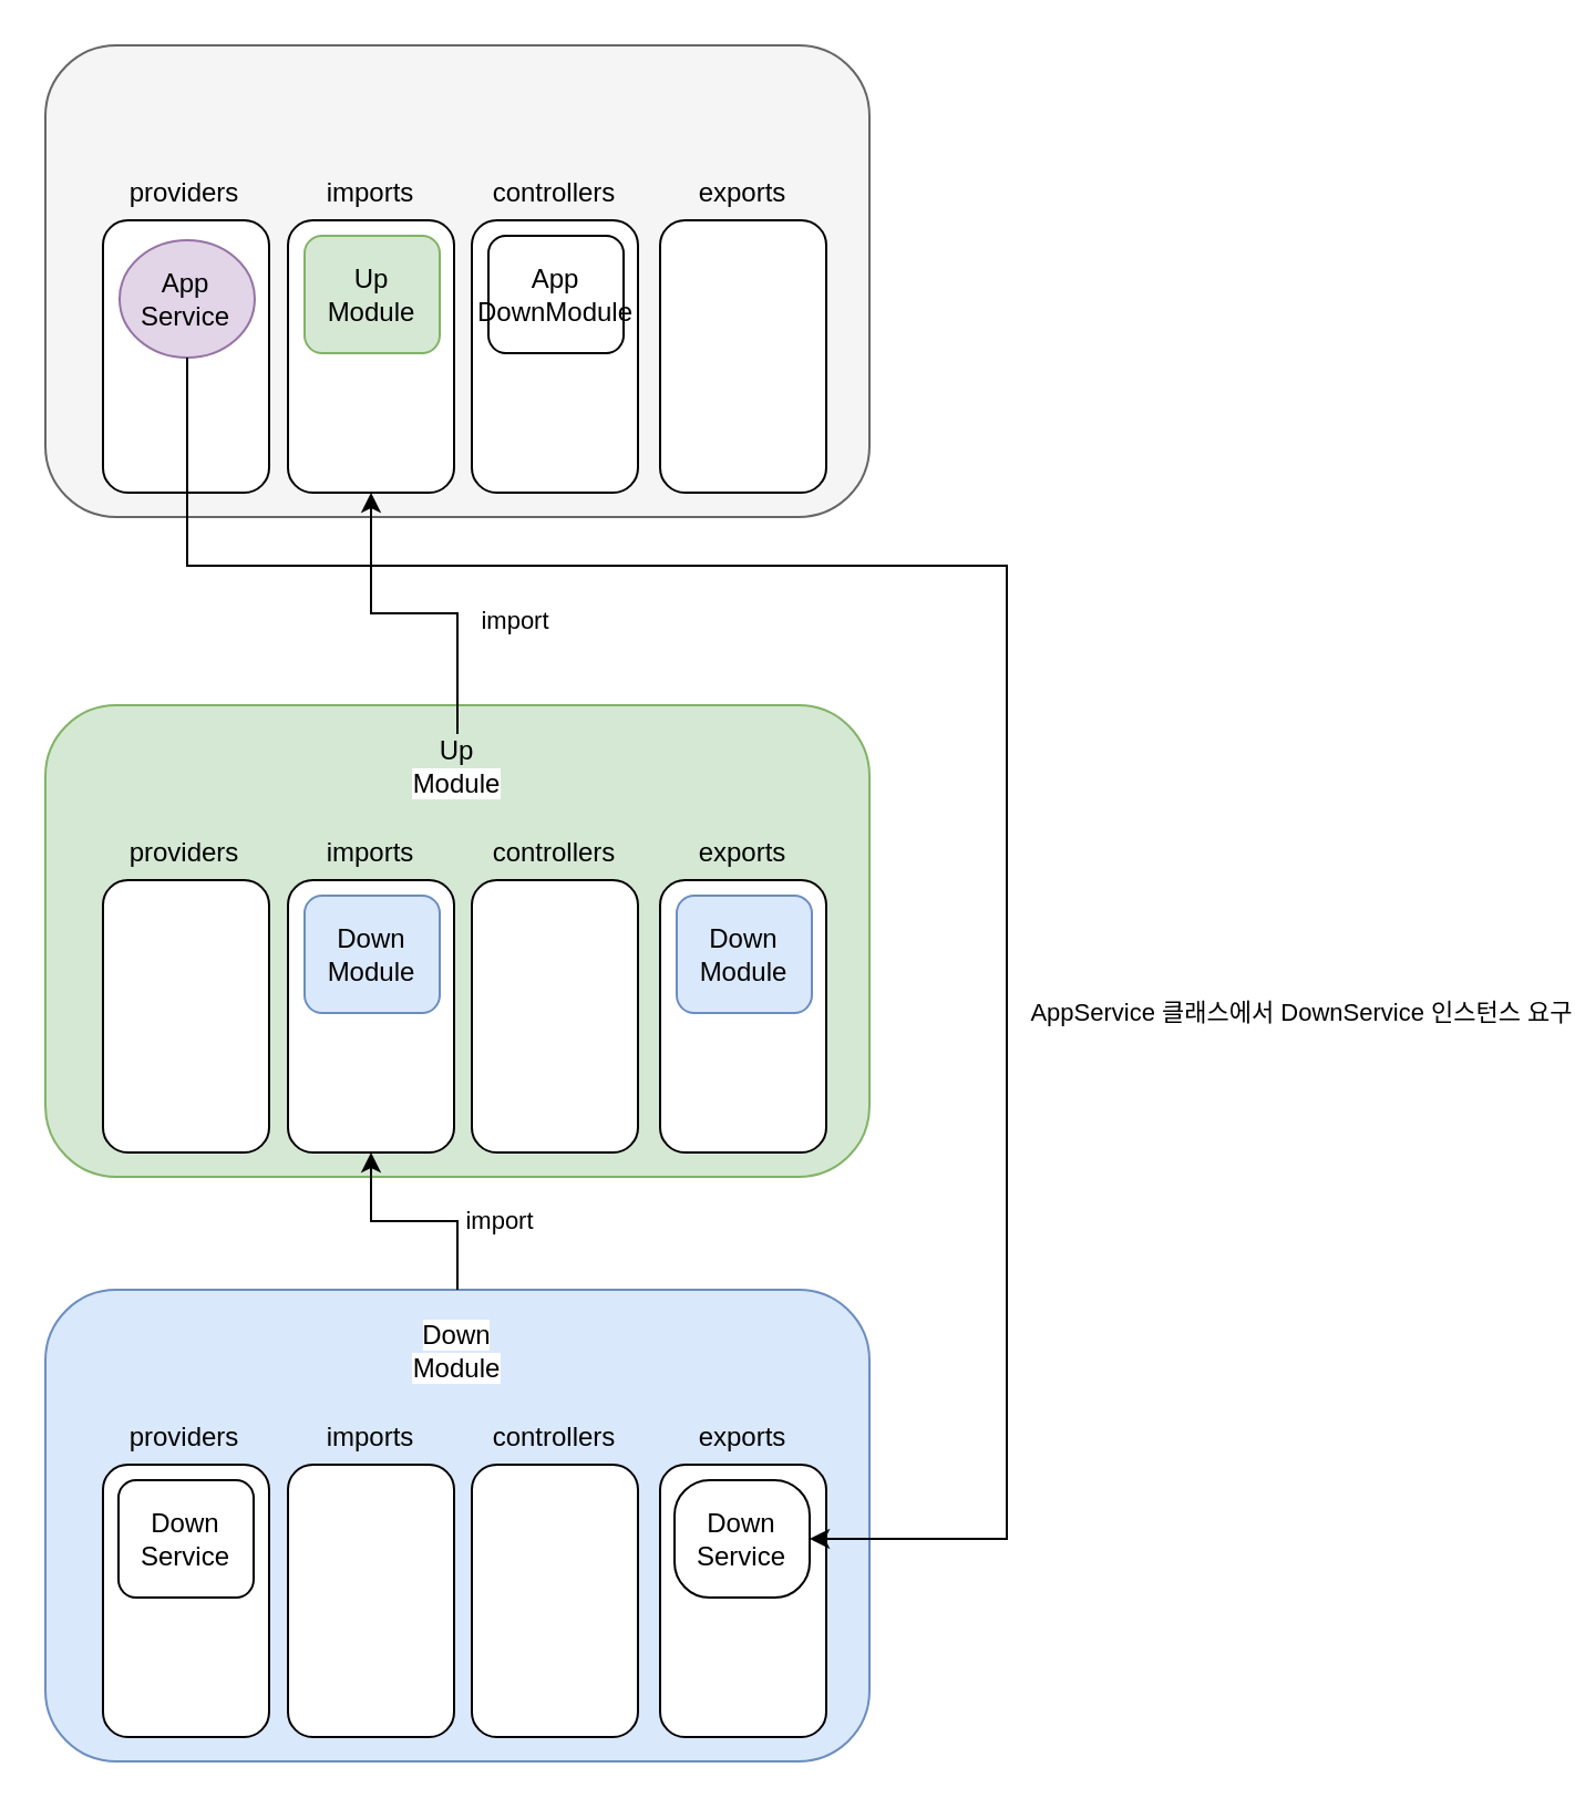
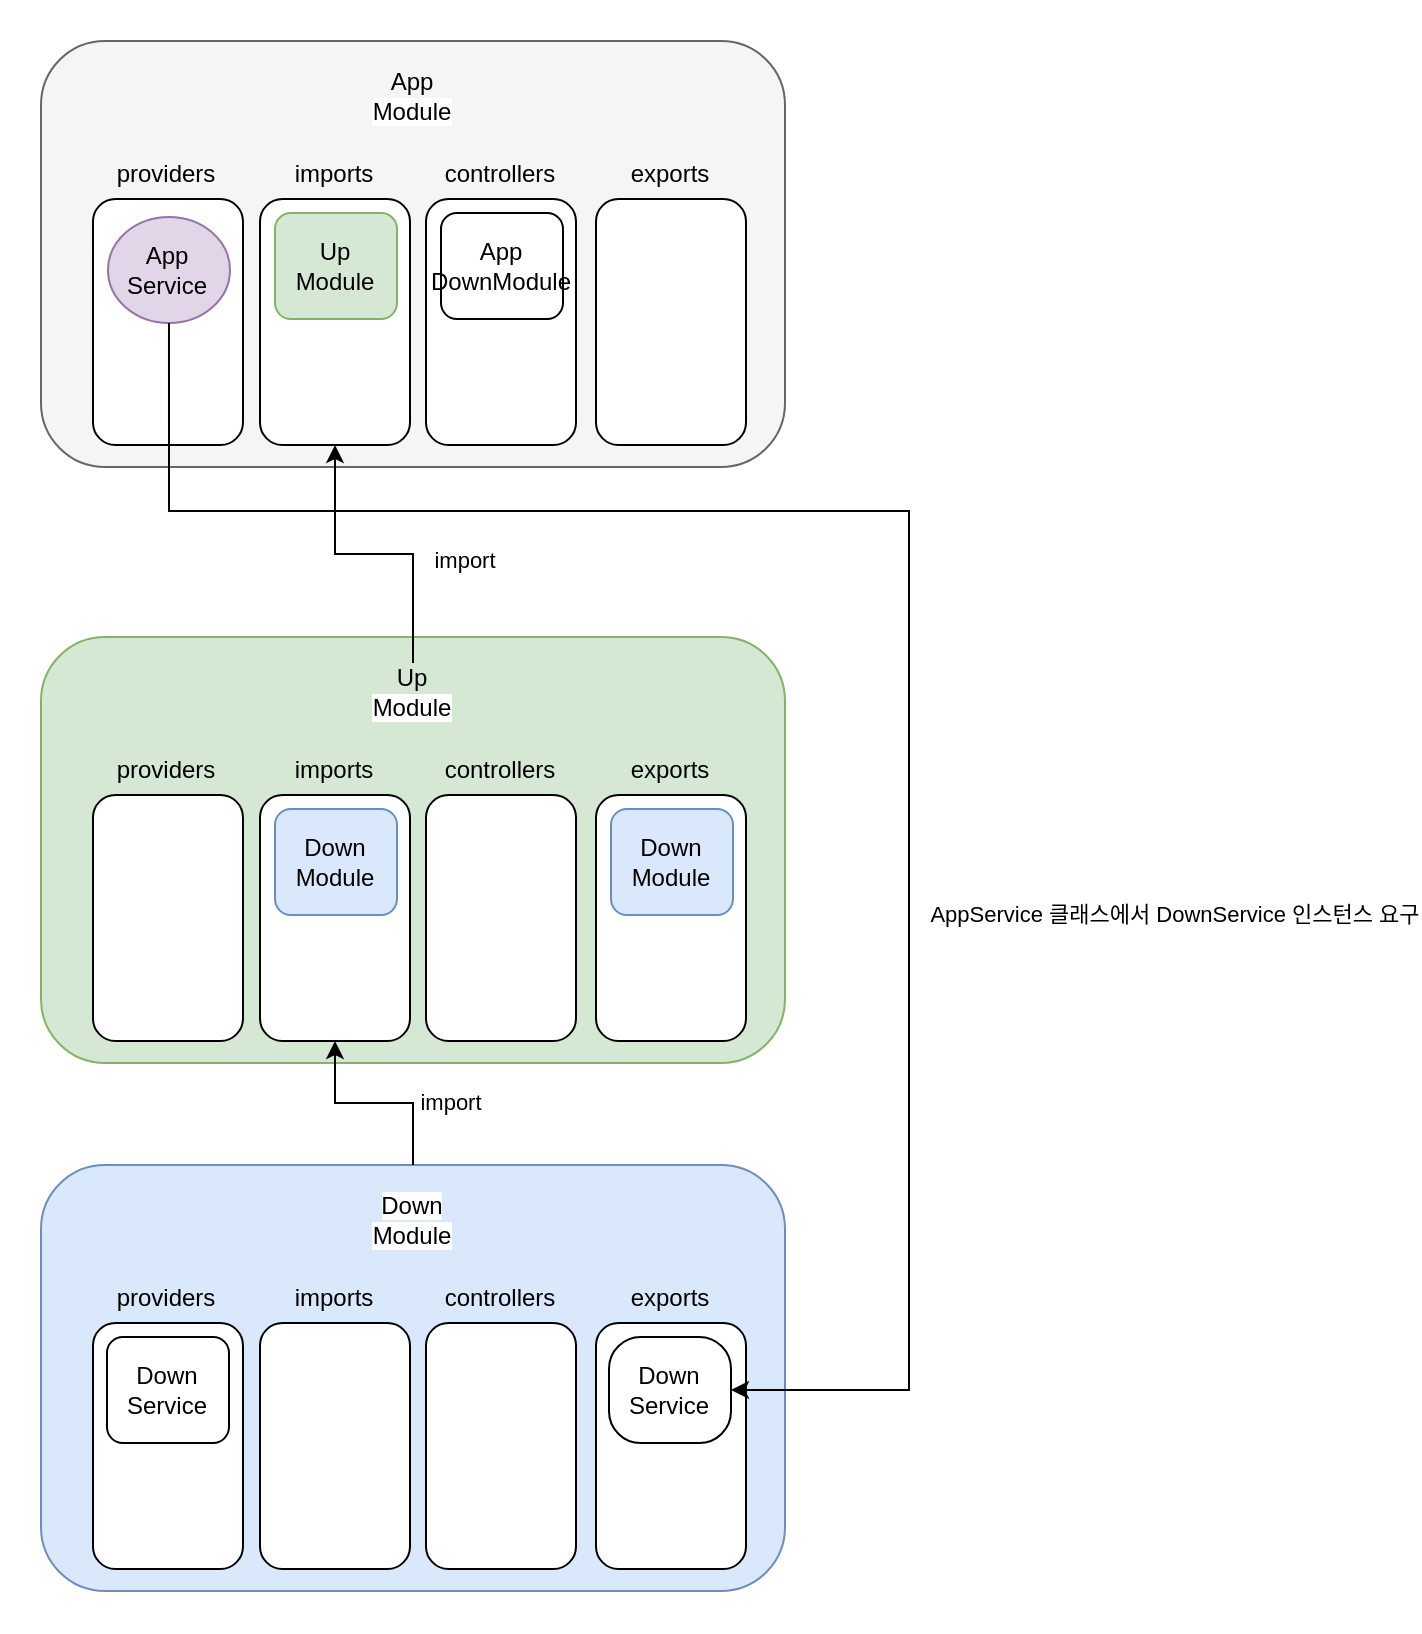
+ <mxCell id="29" value="App&lt;br style=&quot;border-color: var(--border-color); color: rgb(0, 0, 0); font-family: Helvetica; font-size: 12px; font-style: normal; font-variant-ligatures: normal; font-variant-caps: normal; font-weight: 400; letter-spacing: normal; orphans: 2; text-align: center; text-indent: 0px; text-transform: none; widows: 2; word-spacing: 0px; -webkit-text-stroke-width: 0px; background-color: rgb(255, 255, 255); text-decoration-thickness: initial; text-decoration-style: initial; text-decoration-color: initial;&quot;&gt;&lt;span style=&quot;color: rgb(0, 0, 0); font-family: Helvetica; font-size: 12px; font-style: normal; font-variant-ligatures: normal; font-variant-caps: normal; font-weight: 400; letter-spacing: normal; orphans: 2; text-align: center; text-indent: 0px; text-transform: none; widows: 2; word-spacing: 0px; -webkit-text-stroke-width: 0px; background-color: rgb(255, 255, 255); text-decoration-thickness: initial; text-decoration-style: initial; text-decoration-color: initial; float: none; display: inline !important;&quot;&gt;Module&lt;/span&gt;" style="text;html=1;strokeColor=none;fillColor=none;align=center;verticalAlign=middle;whiteSpace=wrap;rounded=0;" vertex="1" parent="27"><mxGeometry x="156" y="13" width="60" height="30" as="geometry" /></mxCell>
